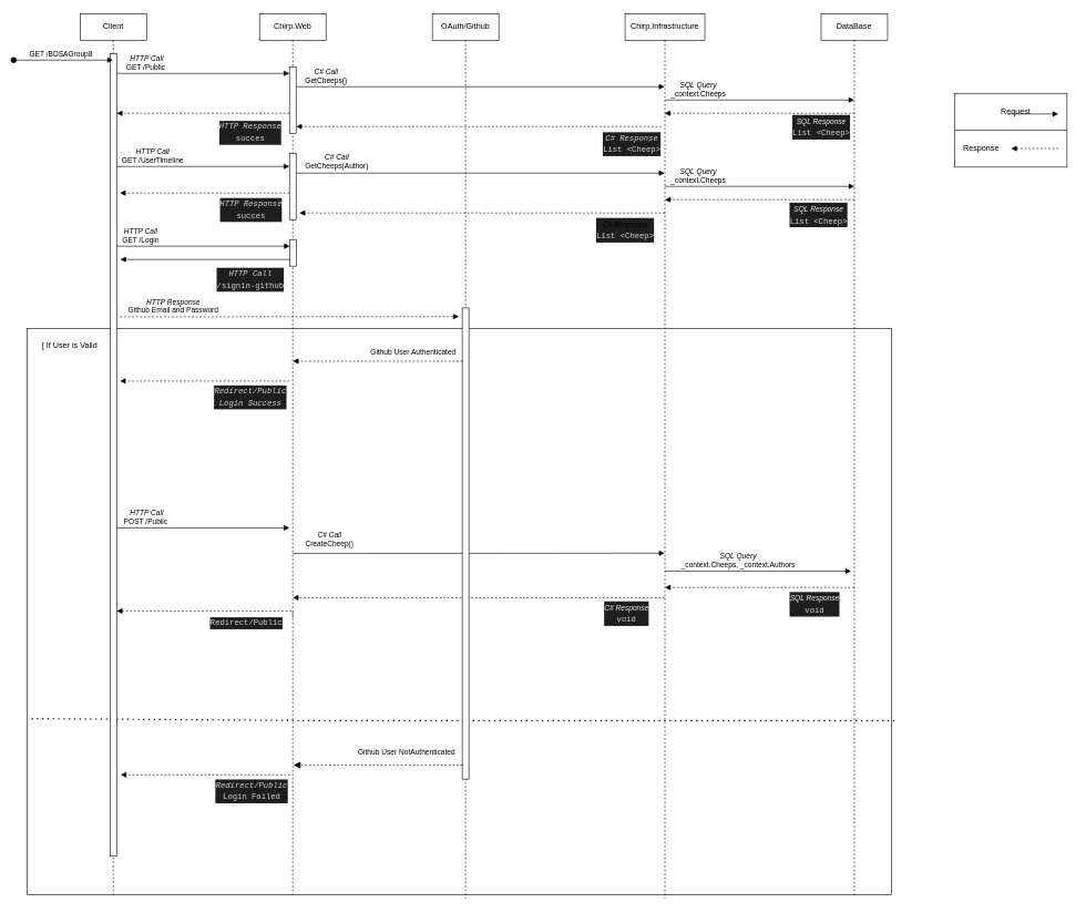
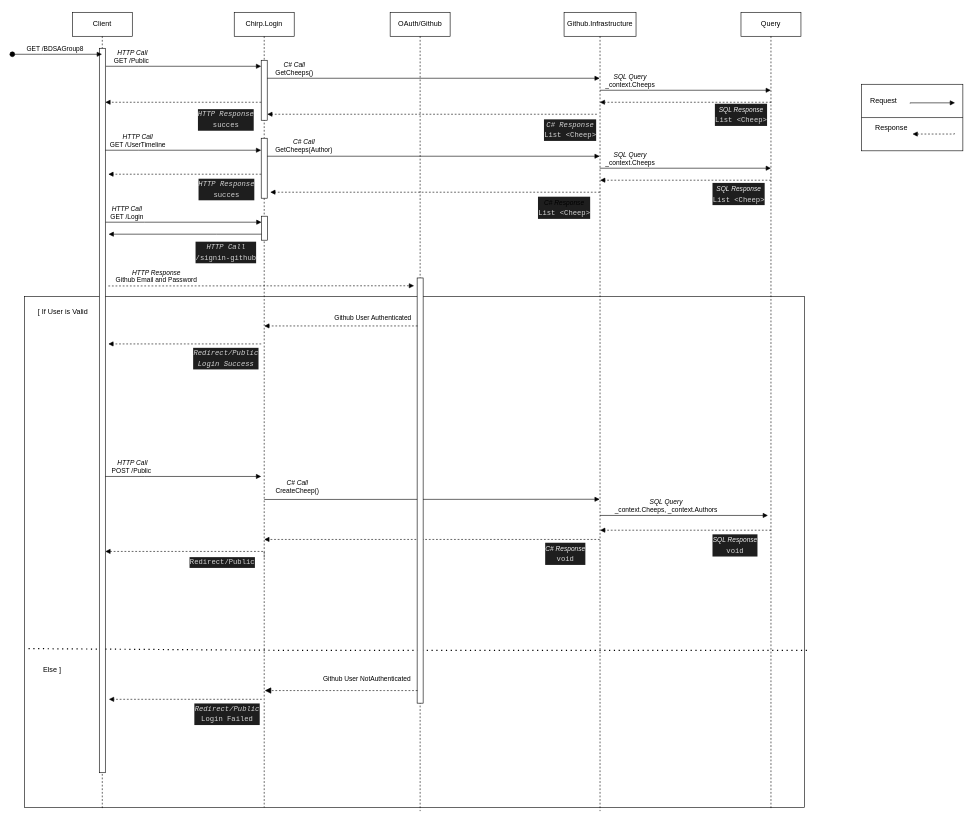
- <mxCell id="8" value="Chirp.Web" style="shape=umlLifeline;perimeter=lifelinePerimeter;whiteSpace=wrap;html=1;container=0;dropTarget=0;collapsible=0;recursiveResize=0;outlineConnect=0;portConstraint=eastwest;newEdgeStyle={&quot;edgeStyle&quot;:&quot;elbowEdgeStyle&quot;,&quot;elbow&quot;:&quot;vertical&quot;,&quot;curved&quot;:0,&quot;rounded&quot;:0};" parent="1" vertex="1"><mxGeometry x="390" y="20" width="100" height="1326" as="geometry" /></mxCell>
+ <mxCell id="8" value="Chirp.Login" style="shape=umlLifeline;perimeter=lifelinePerimeter;whiteSpace=wrap;html=1;container=0;dropTarget=0;collapsible=0;recursiveResize=0;outlineConnect=0;portConstraint=eastwest;newEdgeStyle={&quot;edgeStyle&quot;:&quot;elbowEdgeStyle&quot;,&quot;elbow&quot;:&quot;vertical&quot;,&quot;curved&quot;:0,&quot;rounded&quot;:0};" parent="1" vertex="1"><mxGeometry x="390" y="20" width="100" height="1326" as="geometry" /></mxCell>
- <mxCell id="34" value="Chirp.Infrastructure" style="shape=umlLifeline;perimeter=lifelinePerimeter;whiteSpace=wrap;html=1;container=0;dropTarget=0;collapsible=0;recursiveResize=0;outlineConnect=0;portConstraint=eastwest;newEdgeStyle={&quot;edgeStyle&quot;:&quot;elbowEdgeStyle&quot;,&quot;elbow&quot;:&quot;vertical&quot;,&quot;curved&quot;:0,&quot;rounded&quot;:0};" parent="1" vertex="1"><mxGeometry x="940" y="20" width="120" height="1332" as="geometry" /></mxCell>
+ <mxCell id="34" value="Github.Infrastructure" style="shape=umlLifeline;perimeter=lifelinePerimeter;whiteSpace=wrap;html=1;container=0;dropTarget=0;collapsible=0;recursiveResize=0;outlineConnect=0;portConstraint=eastwest;newEdgeStyle={&quot;edgeStyle&quot;:&quot;elbowEdgeStyle&quot;,&quot;elbow&quot;:&quot;vertical&quot;,&quot;curved&quot;:0,&quot;rounded&quot;:0};" parent="1" vertex="1"><mxGeometry x="940" y="20" width="120" height="1332" as="geometry" /></mxCell>
- <mxCell id="27" value="DataBase" style="shape=umlLifeline;perimeter=lifelinePerimeter;whiteSpace=wrap;html=1;container=0;dropTarget=0;collapsible=0;recursiveResize=0;outlineConnect=0;portConstraint=eastwest;newEdgeStyle={&quot;edgeStyle&quot;:&quot;elbowEdgeStyle&quot;,&quot;elbow&quot;:&quot;vertical&quot;,&quot;curved&quot;:0,&quot;rounded&quot;:0};" parent="1" vertex="1"><mxGeometry x="1235" y="20" width="100" height="1330" as="geometry" /></mxCell>
+ <mxCell id="27" value="Query" style="shape=umlLifeline;perimeter=lifelinePerimeter;whiteSpace=wrap;html=1;container=0;dropTarget=0;collapsible=0;recursiveResize=0;outlineConnect=0;portConstraint=eastwest;newEdgeStyle={&quot;edgeStyle&quot;:&quot;elbowEdgeStyle&quot;,&quot;elbow&quot;:&quot;vertical&quot;,&quot;curved&quot;:0,&quot;rounded&quot;:0};" parent="1" vertex="1"><mxGeometry x="1235" y="20" width="100" height="1330" as="geometry" /></mxCell>
- <mxCell id="44" value="Request" style="text;html=1;strokeColor=none;fillColor=none;align=center;verticalAlign=middle;whiteSpace=wrap;rounded=0;" vertex="1" parent="1"><mxGeometry x="1498" y="153" width="60" height="30" as="geometry" /></mxCell>
+ <mxCell id="44" value="Request" style="text;html=1;strokeColor=none;fillColor=none;align=center;verticalAlign=middle;whiteSpace=wrap;rounded=0;" vertex="1" parent="1"><mxGeometry x="1443" y="153" width="60" height="30" as="geometry" /></mxCell>
- <mxCell id="45" value="Response" style="text;html=1;strokeColor=none;fillColor=none;align=center;verticalAlign=middle;whiteSpace=wrap;rounded=0;" vertex="1" parent="1"><mxGeometry x="1446" y="208" width="60" height="30" as="geometry" /></mxCell>
+ <mxCell id="45" value="Response" style="text;html=1;strokeColor=none;fillColor=none;align=center;verticalAlign=middle;whiteSpace=wrap;rounded=0;" vertex="1" parent="1"><mxGeometry x="1456" y="198" width="60" height="30" as="geometry" /></mxCell>
+ <mxCell id="21" value="Else ]" style="text;html=1;align=center;verticalAlign=middle;resizable=0;points=[];autosize=1;strokeColor=none;fillColor=none;" parent="1" vertex="1"><mxGeometry x="61" y="1101" width="50" height="30" as="geometry" /></mxCell>
